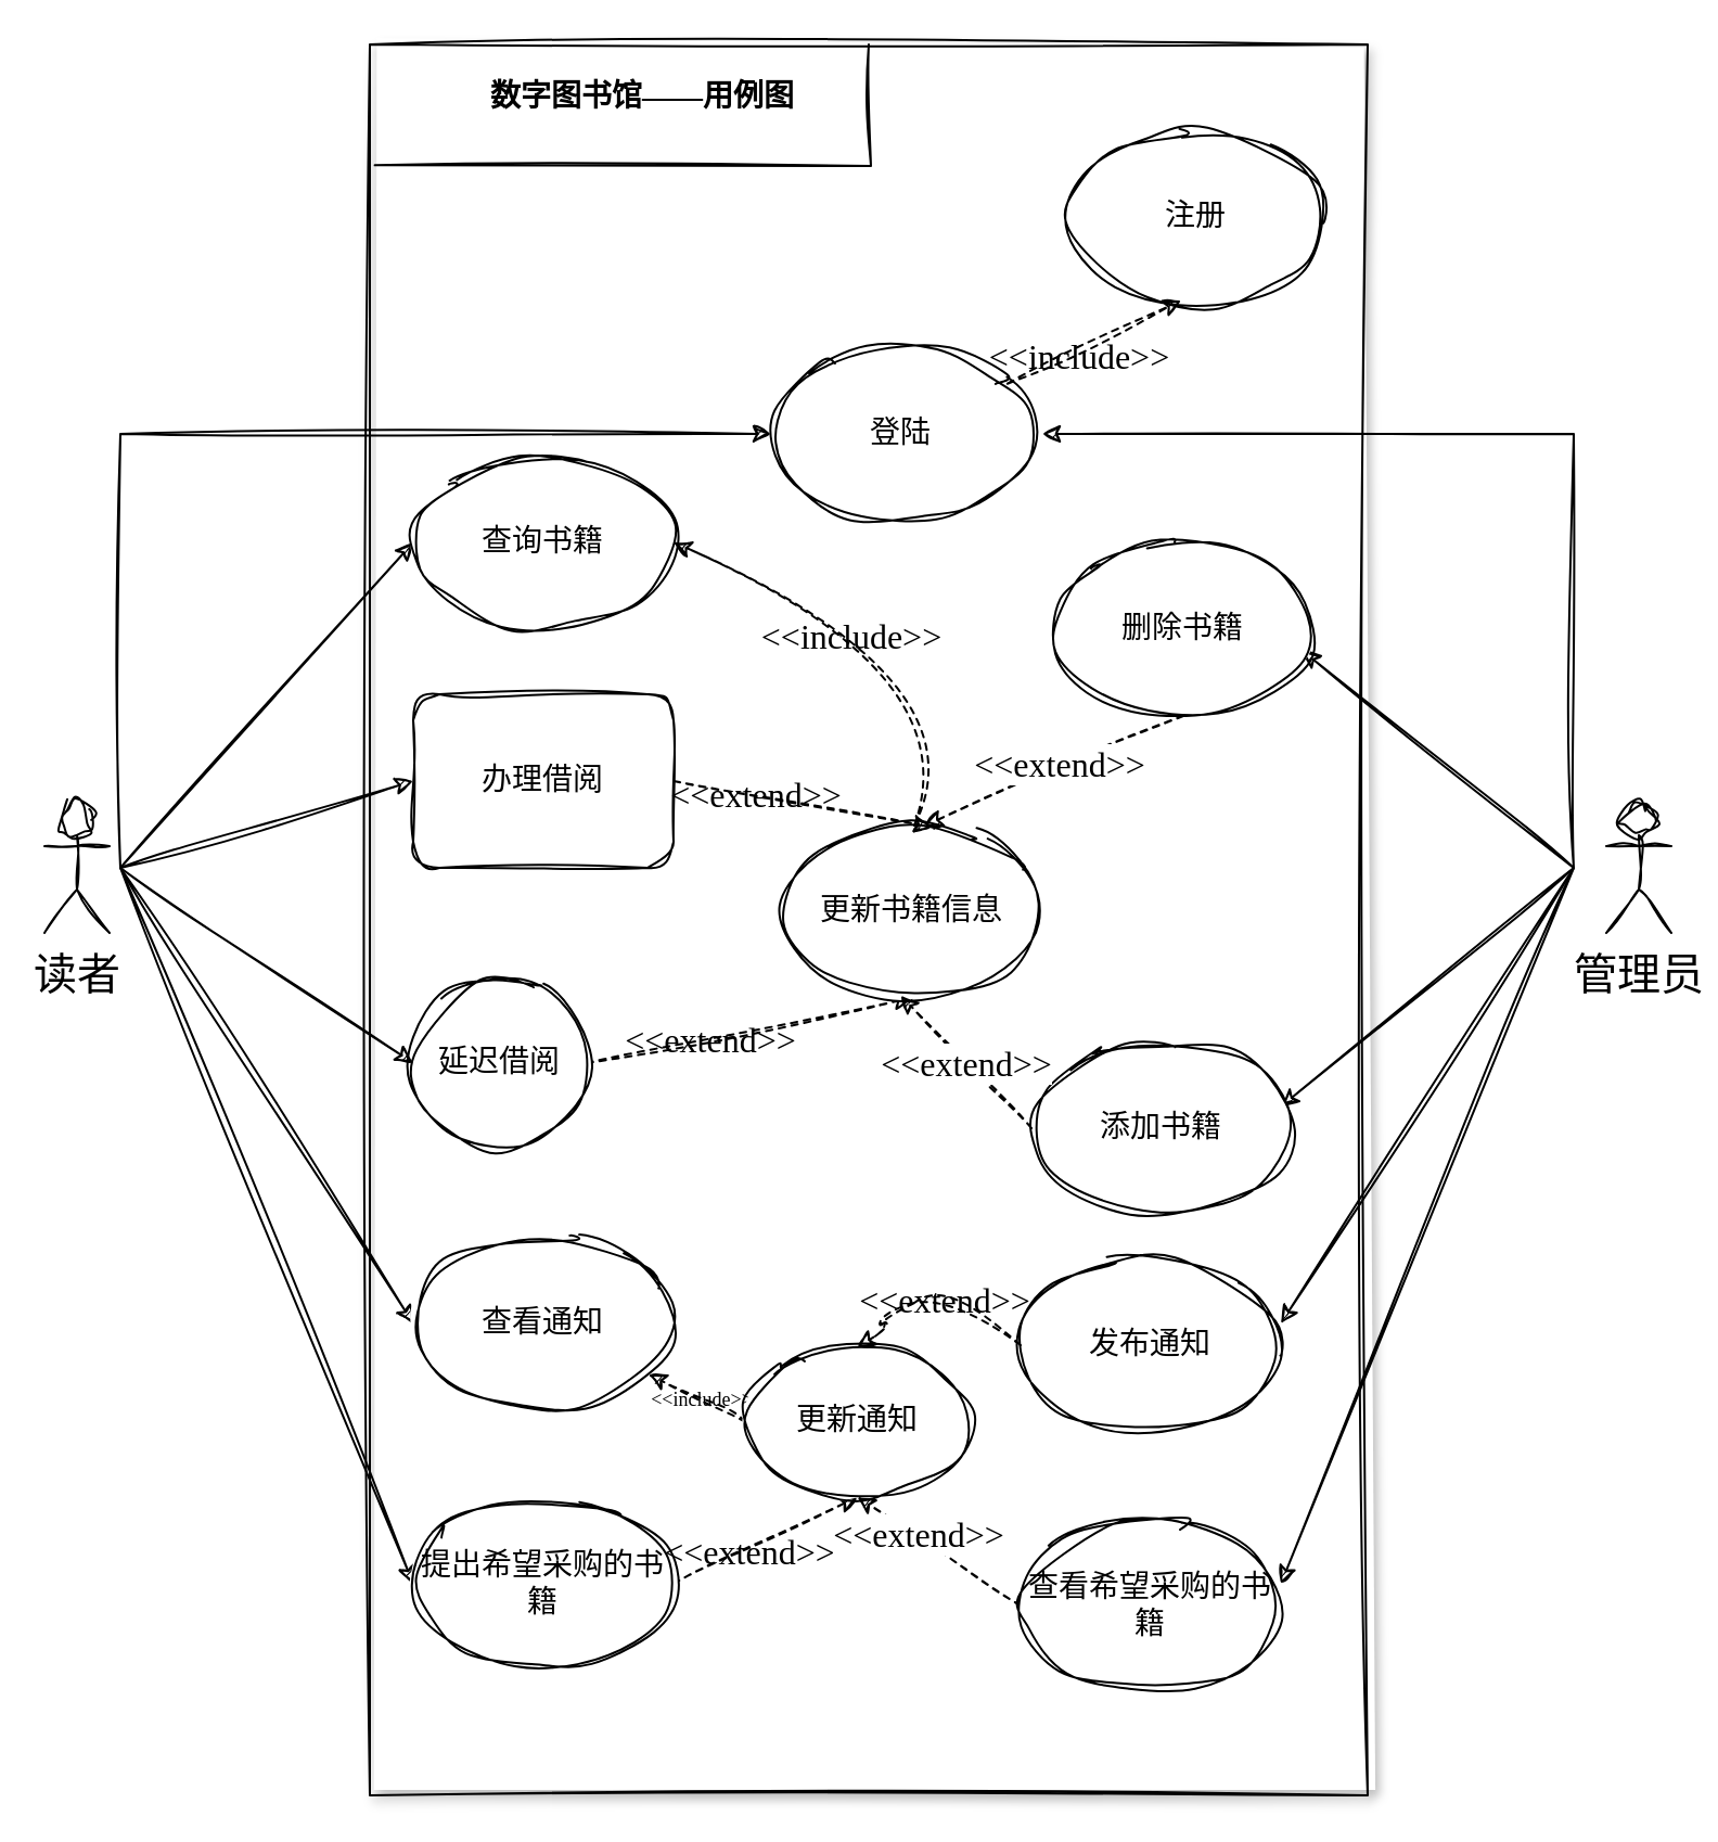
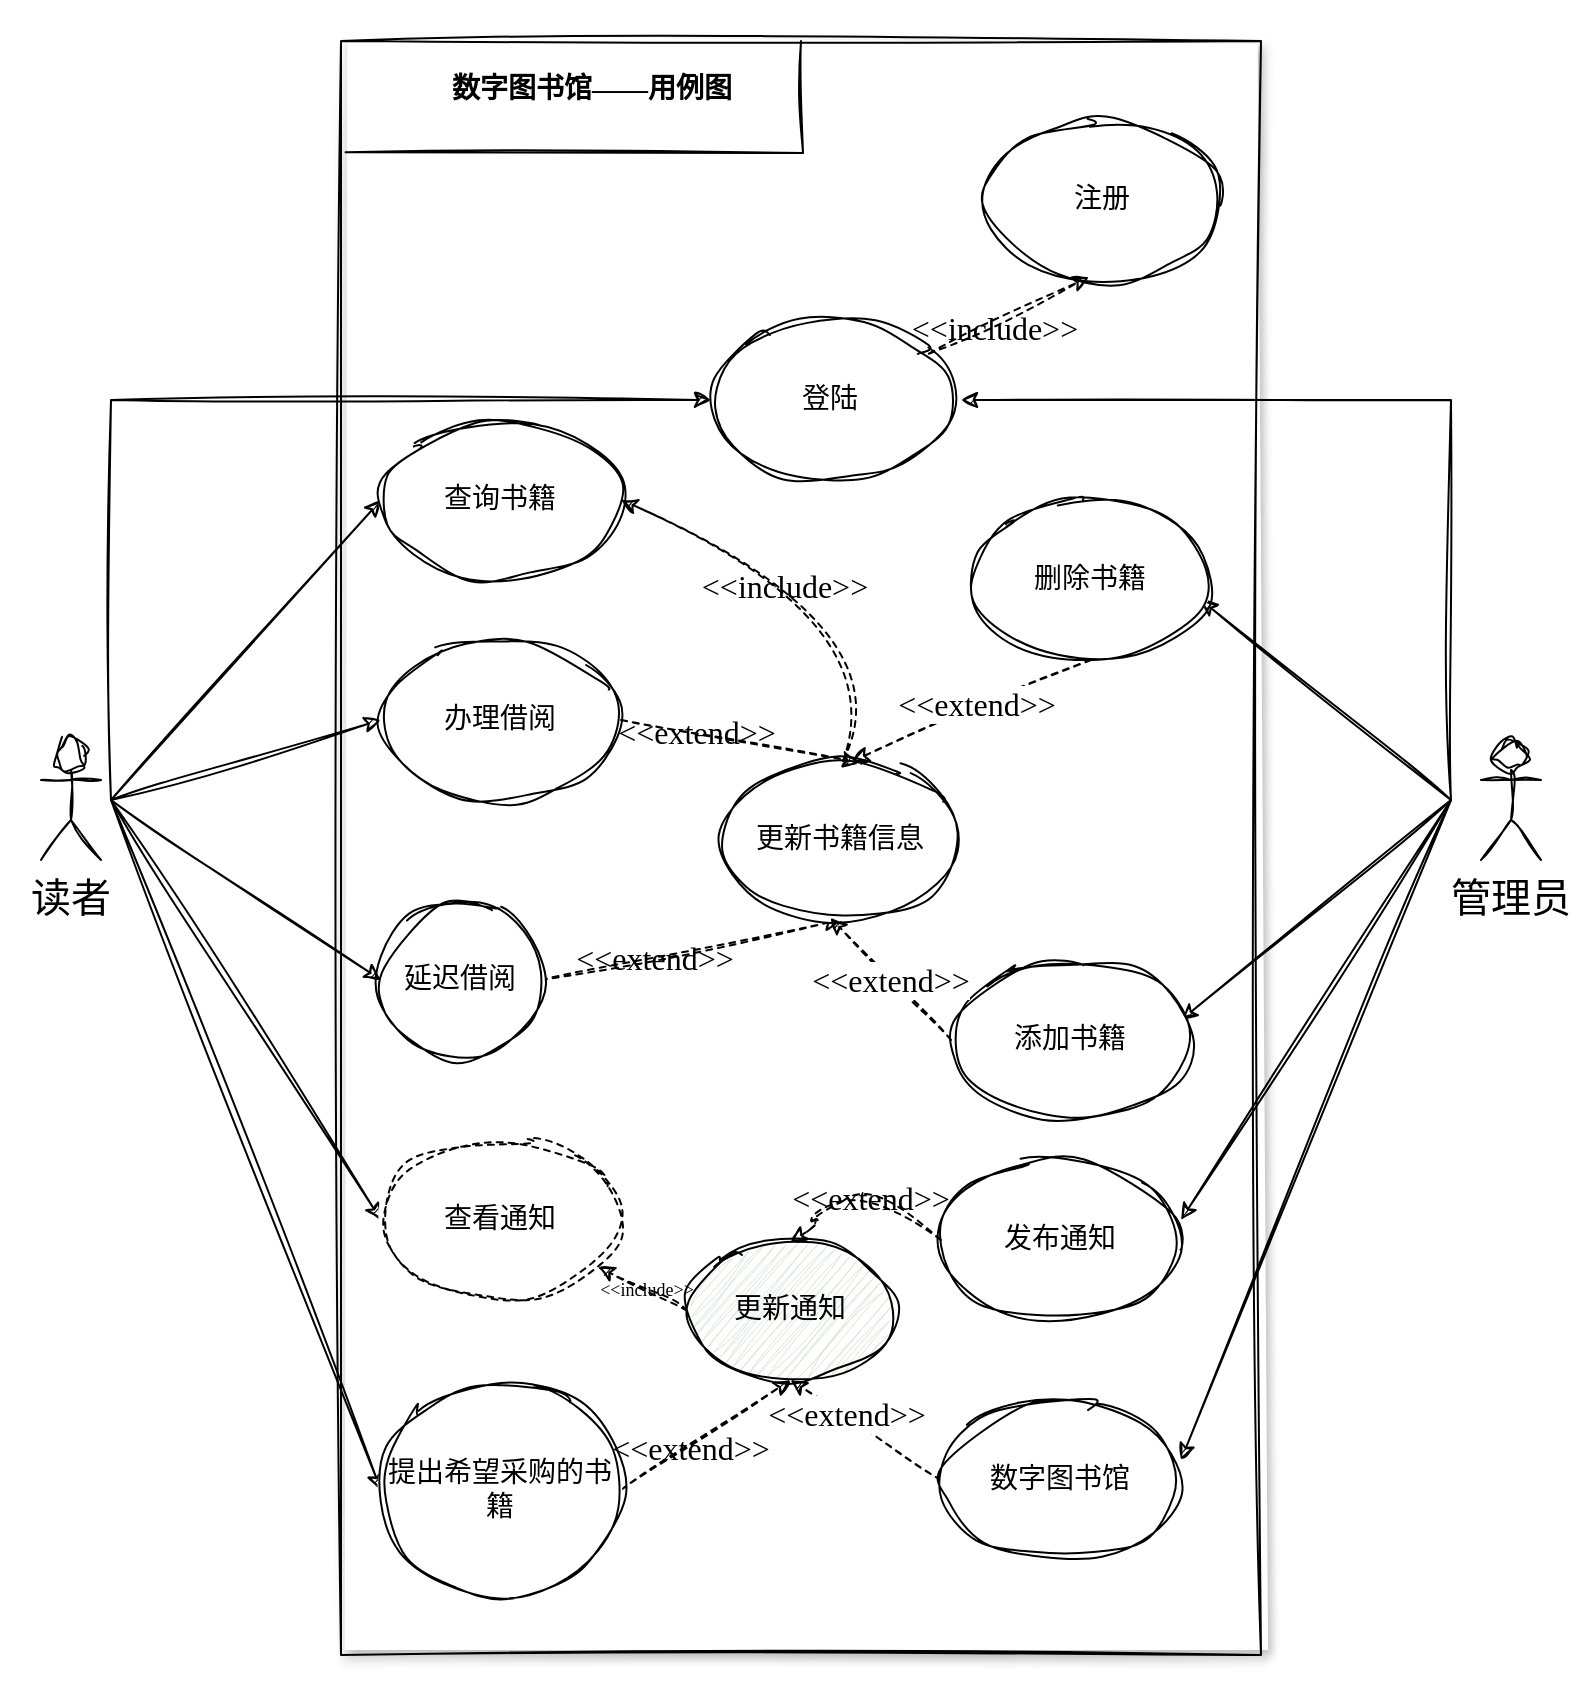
- <mxCell id="15" value="办理借阅" style="whiteSpace=wrap;html=1;sketch=1;hachureGap=4;jiggle=2;curveFitting=1;fontFamily=Georgia;fontSize=14;rounded=1;" parent="1" vertex="1"><mxGeometry x="190" y="319.5" width="120" height="80" as="geometry" /></mxCell>
+ <mxCell id="15" value="办理借阅" style="ellipse;whiteSpace=wrap;html=1;sketch=1;hachureGap=4;jiggle=2;curveFitting=1;fontFamily=Georgia;fontSize=14;" parent="1" vertex="1"><mxGeometry x="190" y="319.5" width="120" height="80" as="geometry" /></mxCell>
- <mxCell id="19" value="查看通知" style="ellipse;whiteSpace=wrap;html=1;sketch=1;hachureGap=4;jiggle=2;curveFitting=1;fontFamily=Georgia;fontSize=14;" parent="1" vertex="1"><mxGeometry x="190" y="569.5" width="120" height="80" as="geometry" /></mxCell>
+ <mxCell id="19" value="查看通知" style="ellipse;whiteSpace=wrap;html=1;sketch=1;hachureGap=4;jiggle=2;curveFitting=1;fontFamily=Georgia;fontSize=14;dashed=1;" parent="1" vertex="1"><mxGeometry x="190" y="569.5" width="120" height="80" as="geometry" /></mxCell>
- <mxCell id="40" value="更新通知" style="ellipse;whiteSpace=wrap;html=1;sketch=1;hachureGap=4;jiggle=2;curveFitting=1;fontFamily=Georgia;fontSize=14;" vertex="1" parent="1"><mxGeometry x="343" y="620.5" width="103.5" height="69" as="geometry" /></mxCell>
+ <mxCell id="40" value="更新通知" style="ellipse;whiteSpace=wrap;html=1;sketch=1;hachureGap=4;jiggle=2;curveFitting=1;fontFamily=Georgia;fontSize=14;fillColor=#d5e8d4;" vertex="1" parent="1"><mxGeometry x="343" y="620.5" width="103.5" height="69" as="geometry" /></mxCell>
- <mxCell id="22" value="提出希望采购的书籍" style="ellipse;whiteSpace=wrap;html=1;sketch=1;hachureGap=4;jiggle=2;curveFitting=1;fontFamily=Georgia;fontSize=14;" parent="1" vertex="1"><mxGeometry x="190" y="689.5" width="120" height="80" as="geometry" /></mxCell>
+ <mxCell id="22" value="提出希望采购的书籍" style="ellipse;whiteSpace=wrap;html=1;sketch=1;hachureGap=4;jiggle=2;curveFitting=1;fontFamily=Georgia;fontSize=14;" parent="1" vertex="1"><mxGeometry x="190" y="689.5" width="120" height="110" as="geometry" /></mxCell>
- <mxCell id="28" value="查看希望采购的书籍" style="ellipse;whiteSpace=wrap;html=1;sketch=1;hachureGap=4;jiggle=2;curveFitting=1;fontFamily=Georgia;fontSize=14;" parent="1" vertex="1"><mxGeometry x="470" y="699.5" width="120" height="80" as="geometry" /></mxCell>
+ <mxCell id="28" value="数字图书馆" style="ellipse;whiteSpace=wrap;html=1;sketch=1;hachureGap=4;jiggle=2;curveFitting=1;fontFamily=Georgia;fontSize=14;" parent="1" vertex="1"><mxGeometry x="470" y="699.5" width="120" height="80" as="geometry" /></mxCell>
